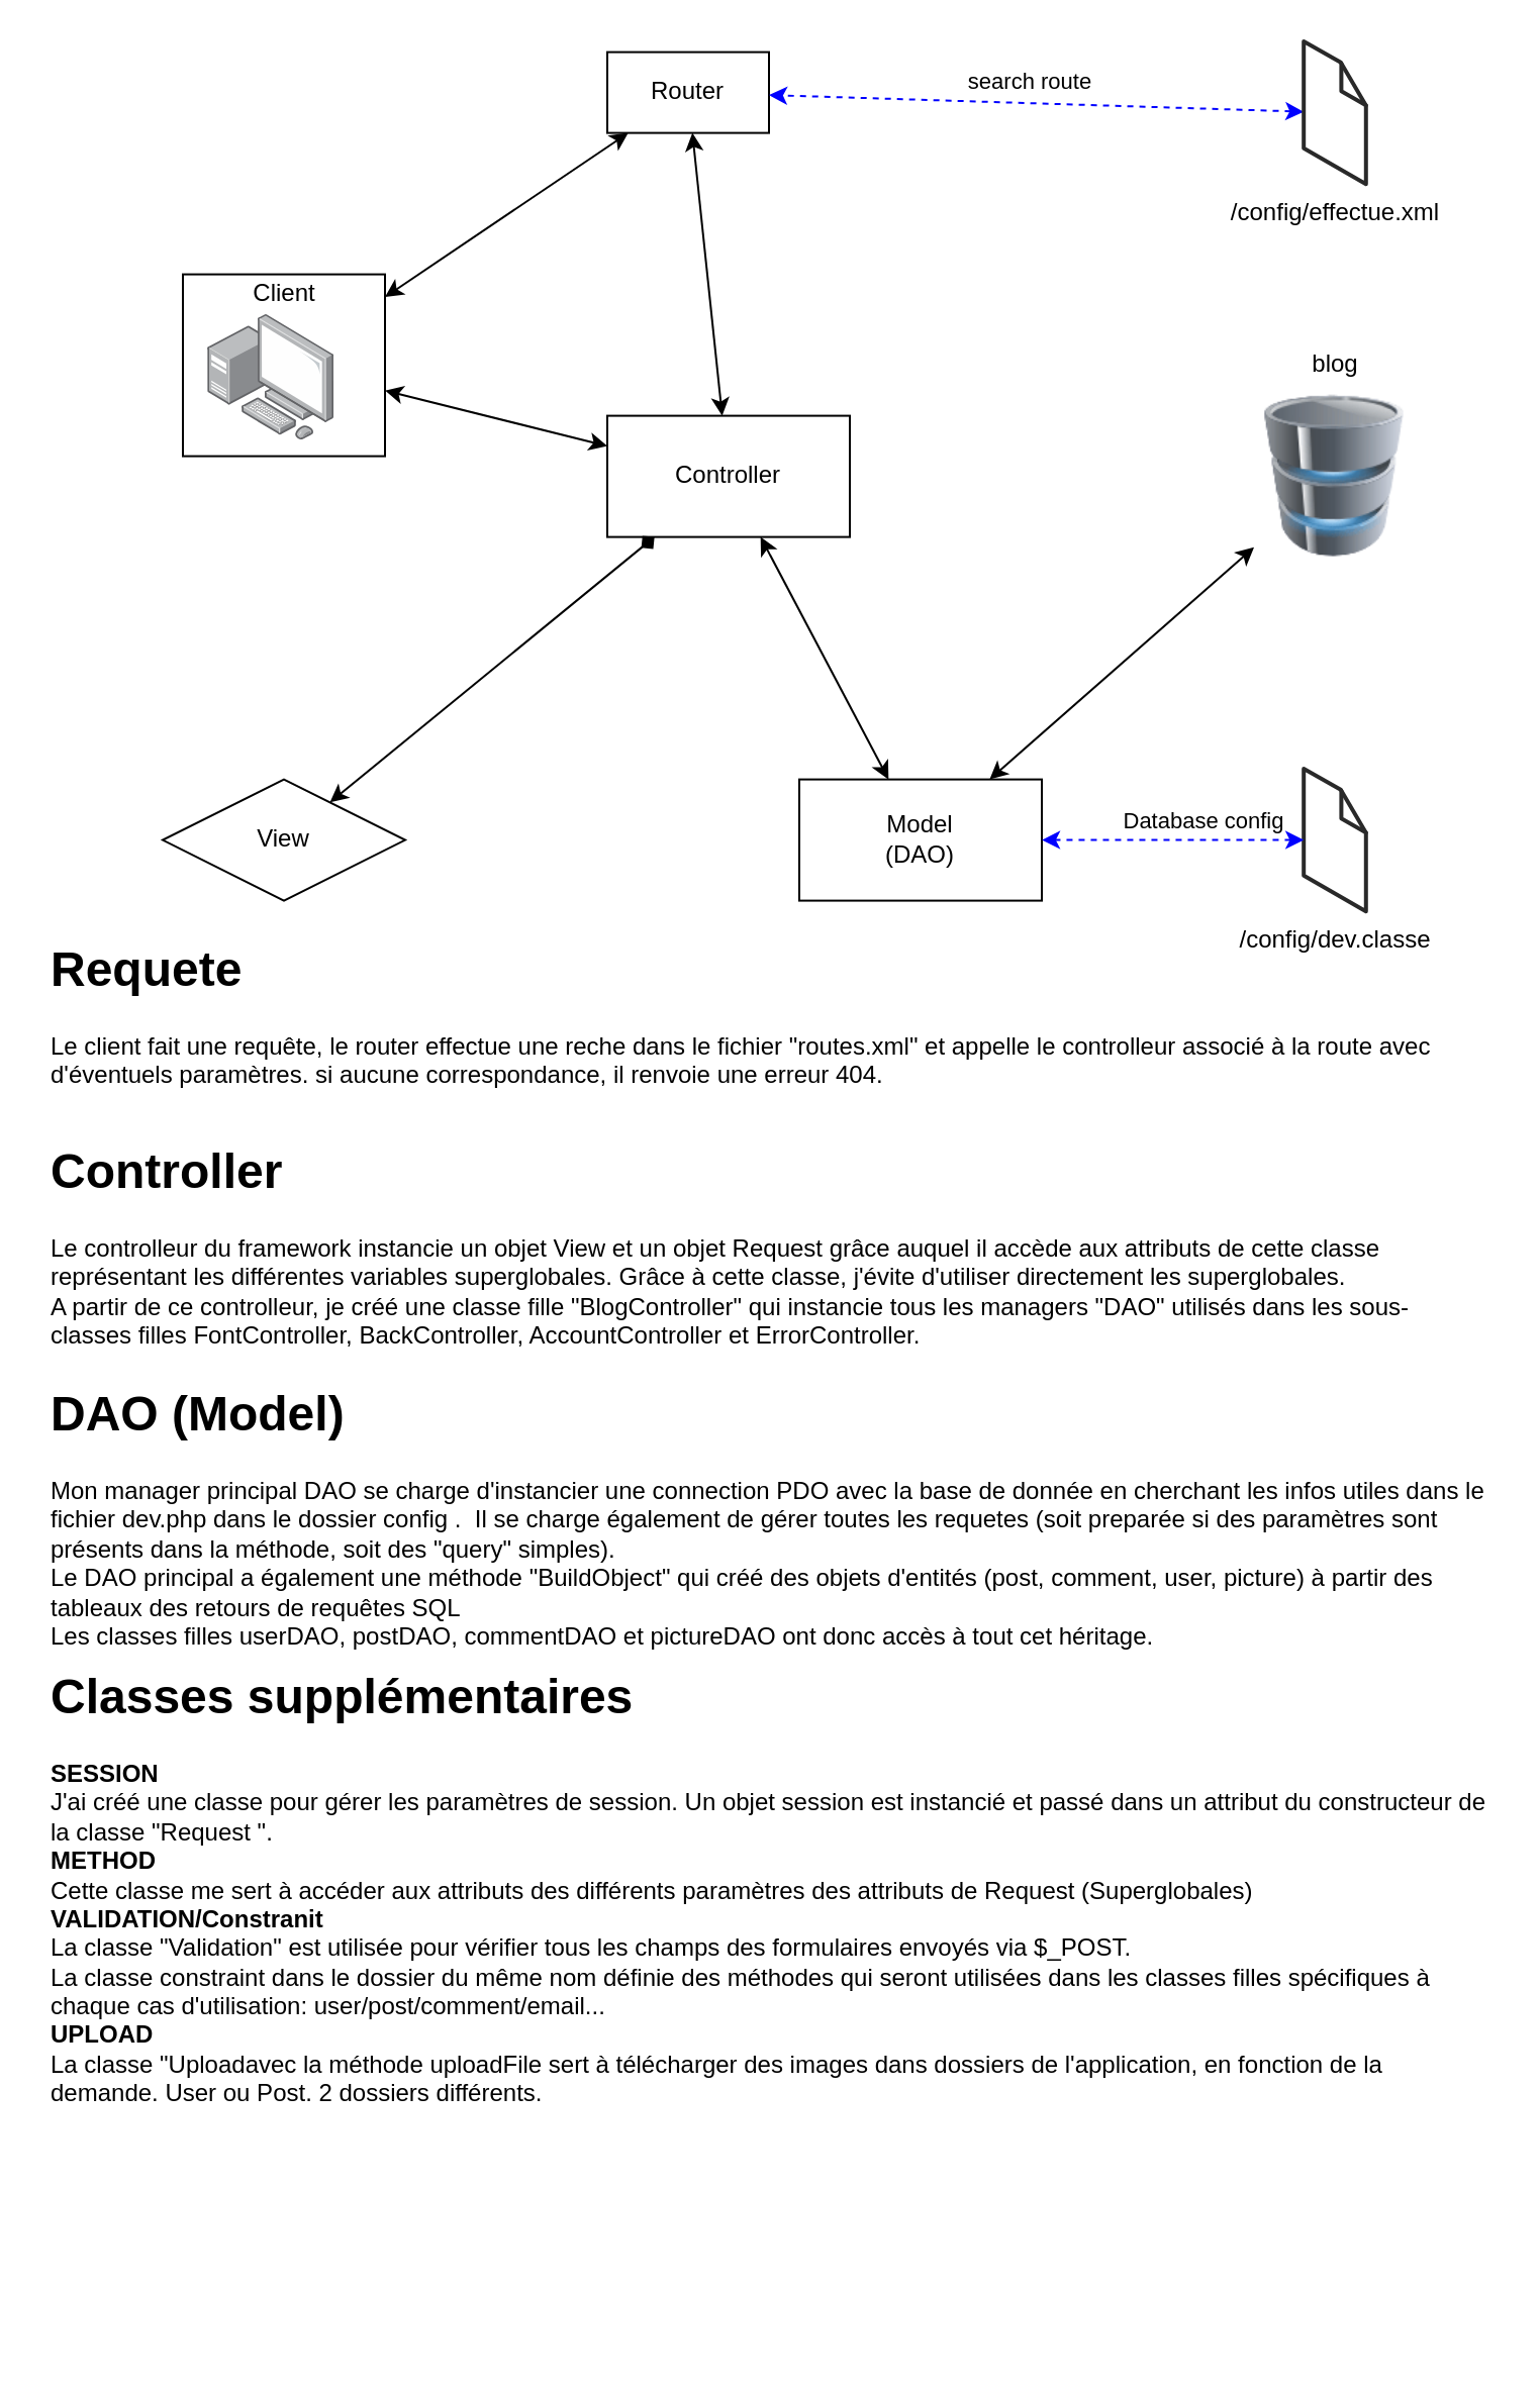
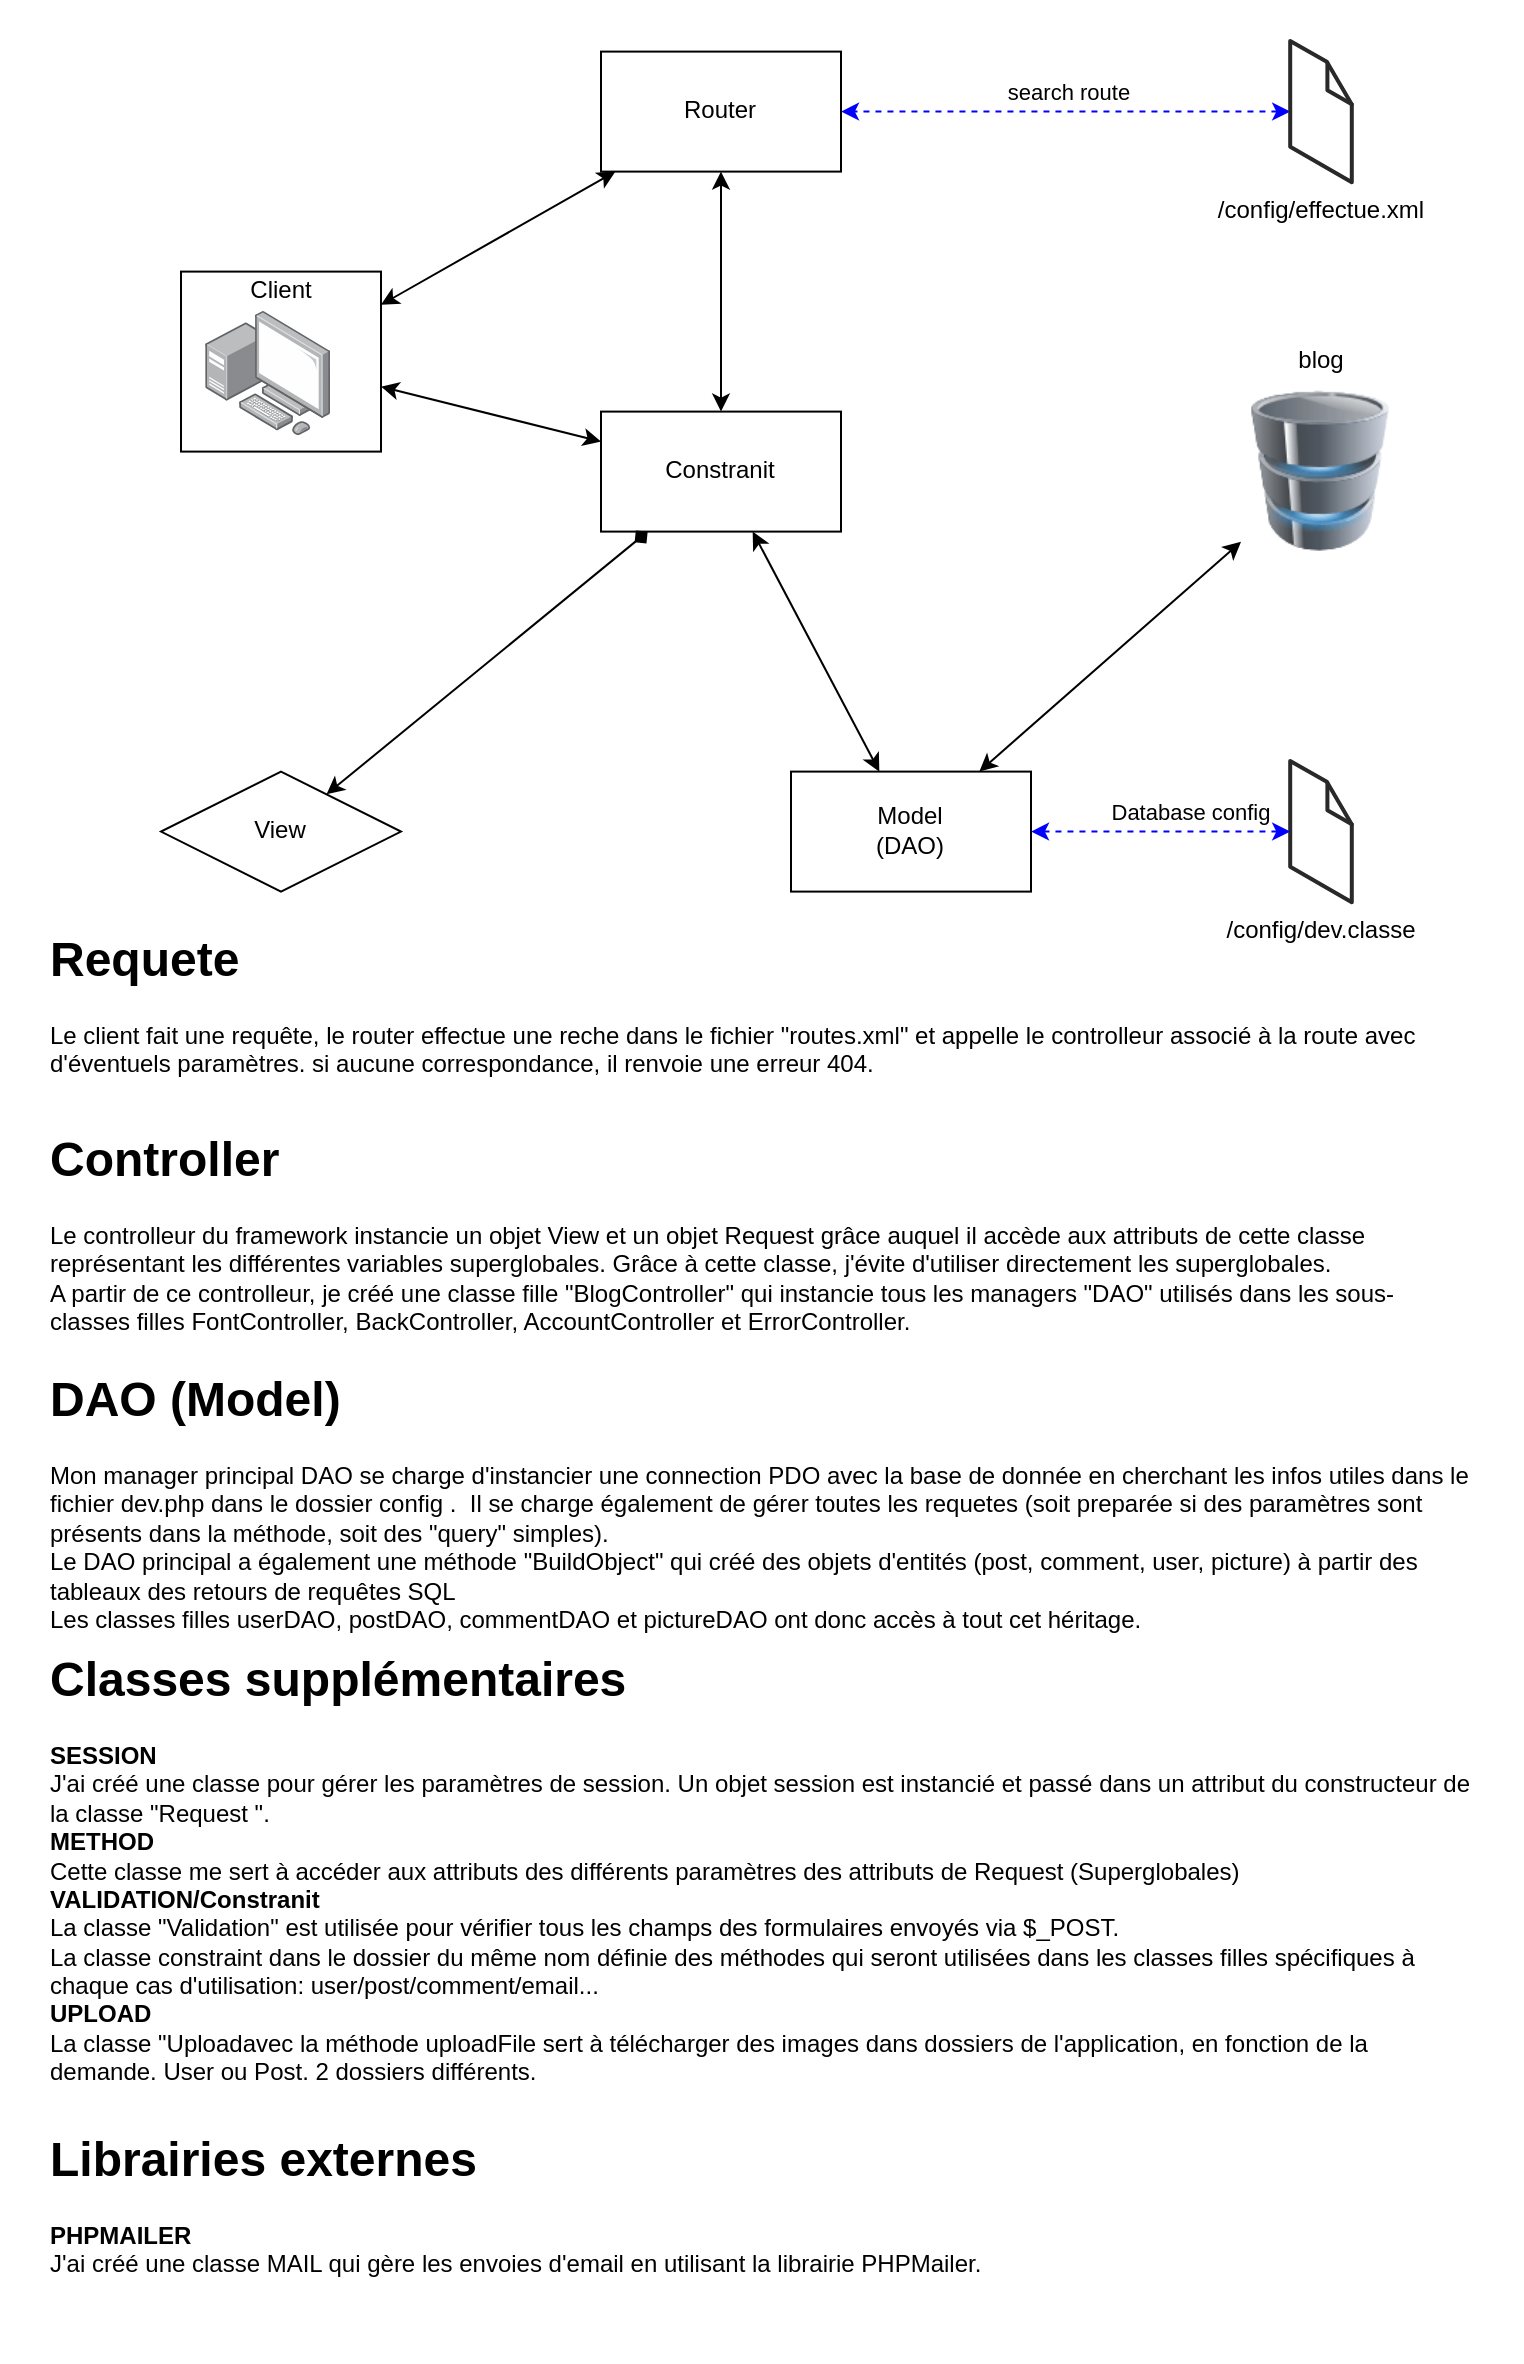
- <mxCell id="3" value="Router" style="rounded=0;whiteSpace=wrap;html=1;" vertex="1" parent="1"><mxGeometry x="300" y="25.3" width="80" height="40" as="geometry" /></mxCell>
+ <mxCell id="3" value="Router" style="rounded=0;whiteSpace=wrap;html=1;" vertex="1" parent="1"><mxGeometry x="300" y="25.3" width="120" height="60" as="geometry" /></mxCell>
- <mxCell id="4" value="Controller" style="rounded=0;whiteSpace=wrap;html=1;" vertex="1" parent="1"><mxGeometry x="300" y="205.3" width="120" height="60" as="geometry" /></mxCell>
+ <mxCell id="4" value="Constranit" style="rounded=0;whiteSpace=wrap;html=1;" vertex="1" parent="1"><mxGeometry x="300" y="205.3" width="120" height="60" as="geometry" /></mxCell>
+ <mxCell id="27" value="&lt;h1&gt;Librairies externes&lt;/h1&gt;&lt;div&gt;&lt;b&gt;PHPMAILER&lt;/b&gt;&lt;/div&gt;&lt;div&gt;J'ai créé une classe MAIL qui gère les envoies d'email en utilisant la librairie PHPMailer.&lt;/div&gt;&lt;div&gt;&lt;br&gt;&lt;/div&gt;&lt;div&gt;&lt;br&gt;&lt;/div&gt;" style="text;html=1;strokeColor=none;fillColor=none;spacing=5;spacingTop=-20;whiteSpace=wrap;overflow=hidden;rounded=0;" vertex="1" parent="1"><mxGeometry x="20" y="1060" width="720" height="100" as="geometry" /></mxCell>
